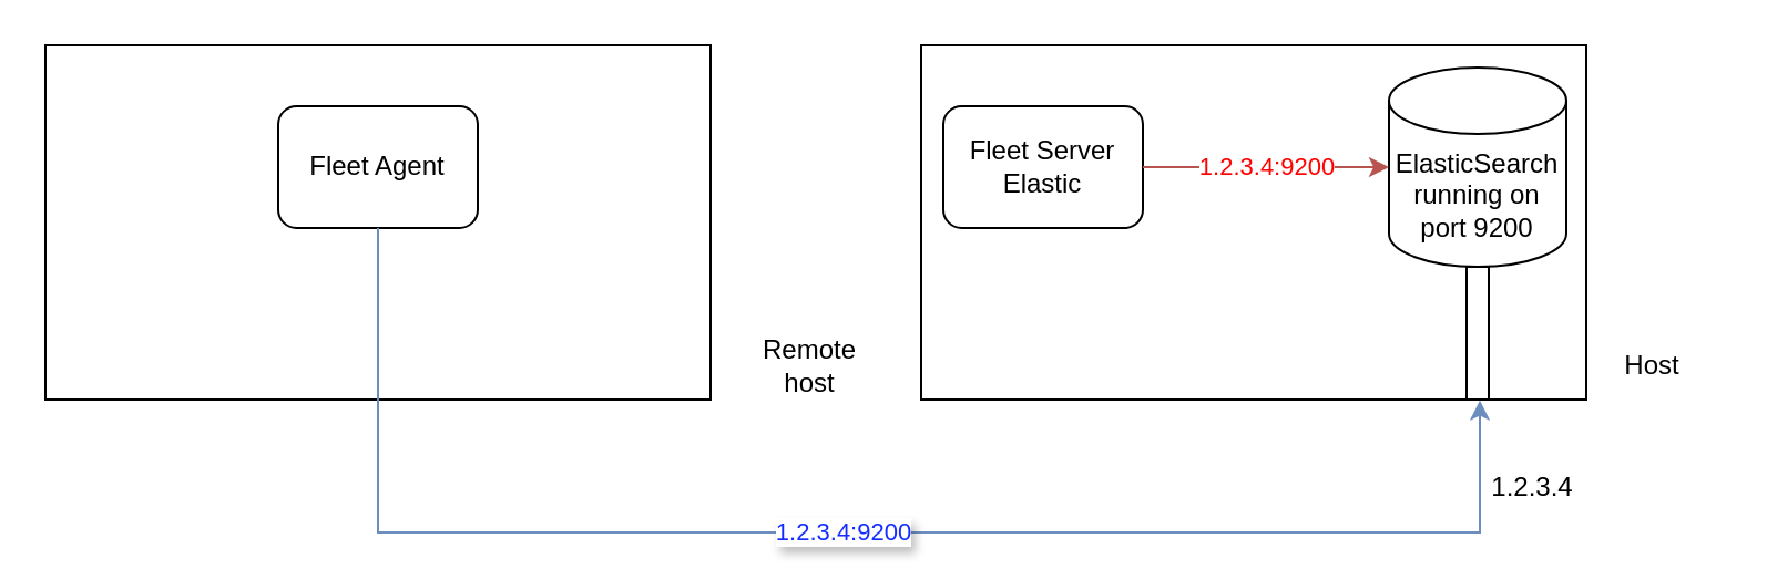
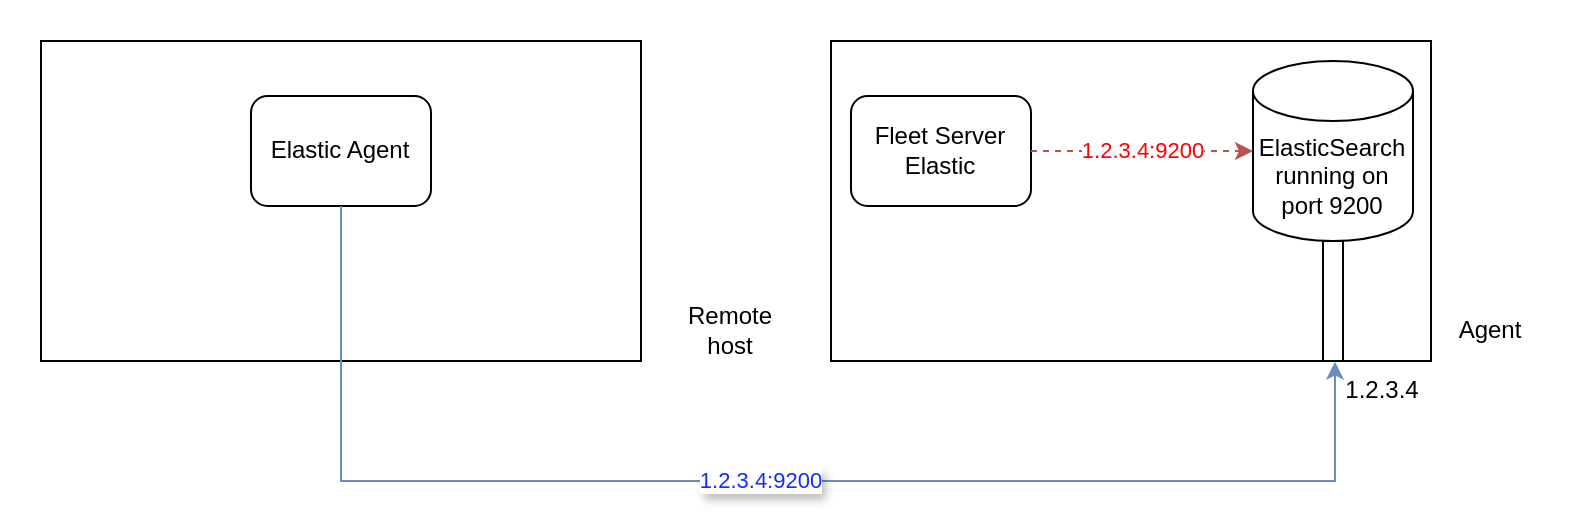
- <mxCell id="5" value="Fleet Agent" style="rounded=1;whiteSpace=wrap;html=1;" parent="1" vertex="1"><mxGeometry x="125" y="47.5" width="90" height="55" as="geometry" /></mxCell>
+ <mxCell id="5" value="Elastic Agent" style="rounded=1;whiteSpace=wrap;html=1;" parent="1" vertex="1"><mxGeometry x="125" y="47.5" width="90" height="55" as="geometry" /></mxCell>
- <mxCell id="7" value="1.2.3.4:9200" style="edgeStyle=orthogonalEdgeStyle;rounded=0;orthogonalLoop=1;jettySize=auto;html=1;entryX=0;entryY=0.5;entryDx=0;entryDy=0;entryPerimeter=0;fillColor=#f8cecc;strokeColor=#b85450;fontColor=#ff0000;" parent="1" source="4" target="3" edge="1"><mxGeometry relative="1" as="geometry" /></mxCell>
+ <mxCell id="7" value="1.2.3.4:9200" style="edgeStyle=orthogonalEdgeStyle;rounded=0;orthogonalLoop=1;jettySize=auto;html=1;entryX=0;entryY=0.5;entryDx=0;entryDy=0;entryPerimeter=0;fillColor=#f8cecc;strokeColor=#b85450;fontColor=#ff0000;dashed=1;" parent="1" source="4" target="3" edge="1"><mxGeometry relative="1" as="geometry" /></mxCell>
- <mxCell id="2" value="Host" style="text;html=1;align=center;verticalAlign=middle;whiteSpace=wrap;rounded=0;" parent="1" vertex="1"><mxGeometry x="715" y="150" width="60" height="30" as="geometry" /></mxCell>
+ <mxCell id="2" value="Agent" style="text;html=1;align=center;verticalAlign=middle;whiteSpace=wrap;rounded=0;" parent="1" vertex="1"><mxGeometry x="715" y="150" width="60" height="30" as="geometry" /></mxCell>
- <mxCell id="12" value="1.2.3.4" style="text;html=1;align=center;verticalAlign=middle;whiteSpace=wrap;rounded=0;" parent="1" vertex="1"><mxGeometry x="661" y="205" width="60" height="30" as="geometry" /></mxCell>
+ <mxCell id="12" value="1.2.3.4" style="text;html=1;align=center;verticalAlign=middle;whiteSpace=wrap;rounded=0;" parent="1" vertex="1"><mxGeometry x="661" y="180" width="60" height="30" as="geometry" /></mxCell>
